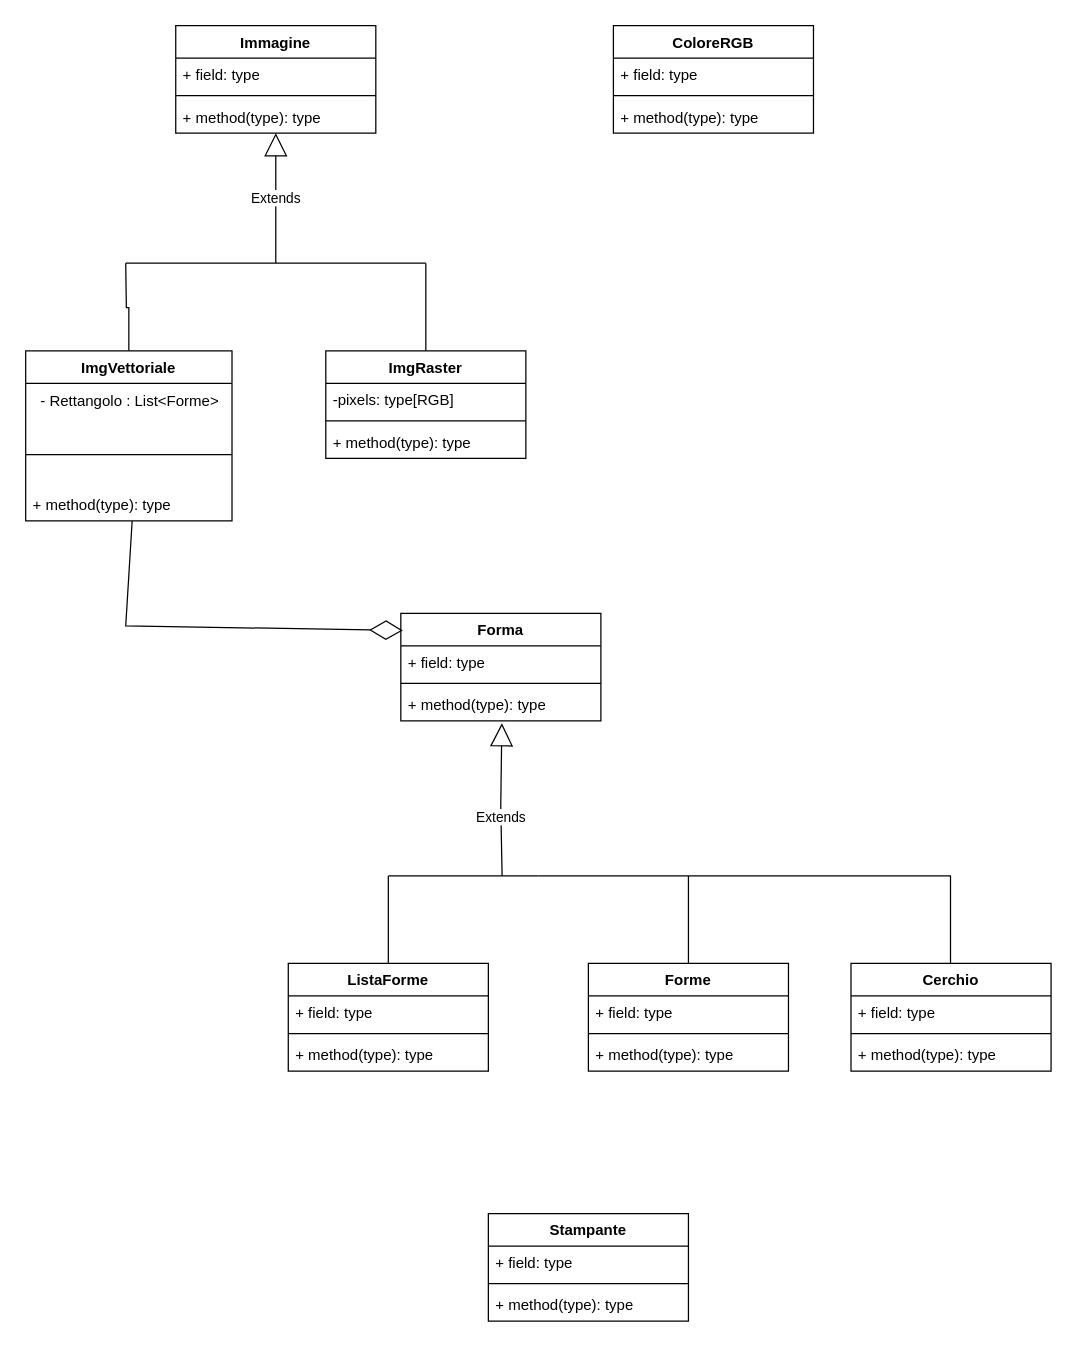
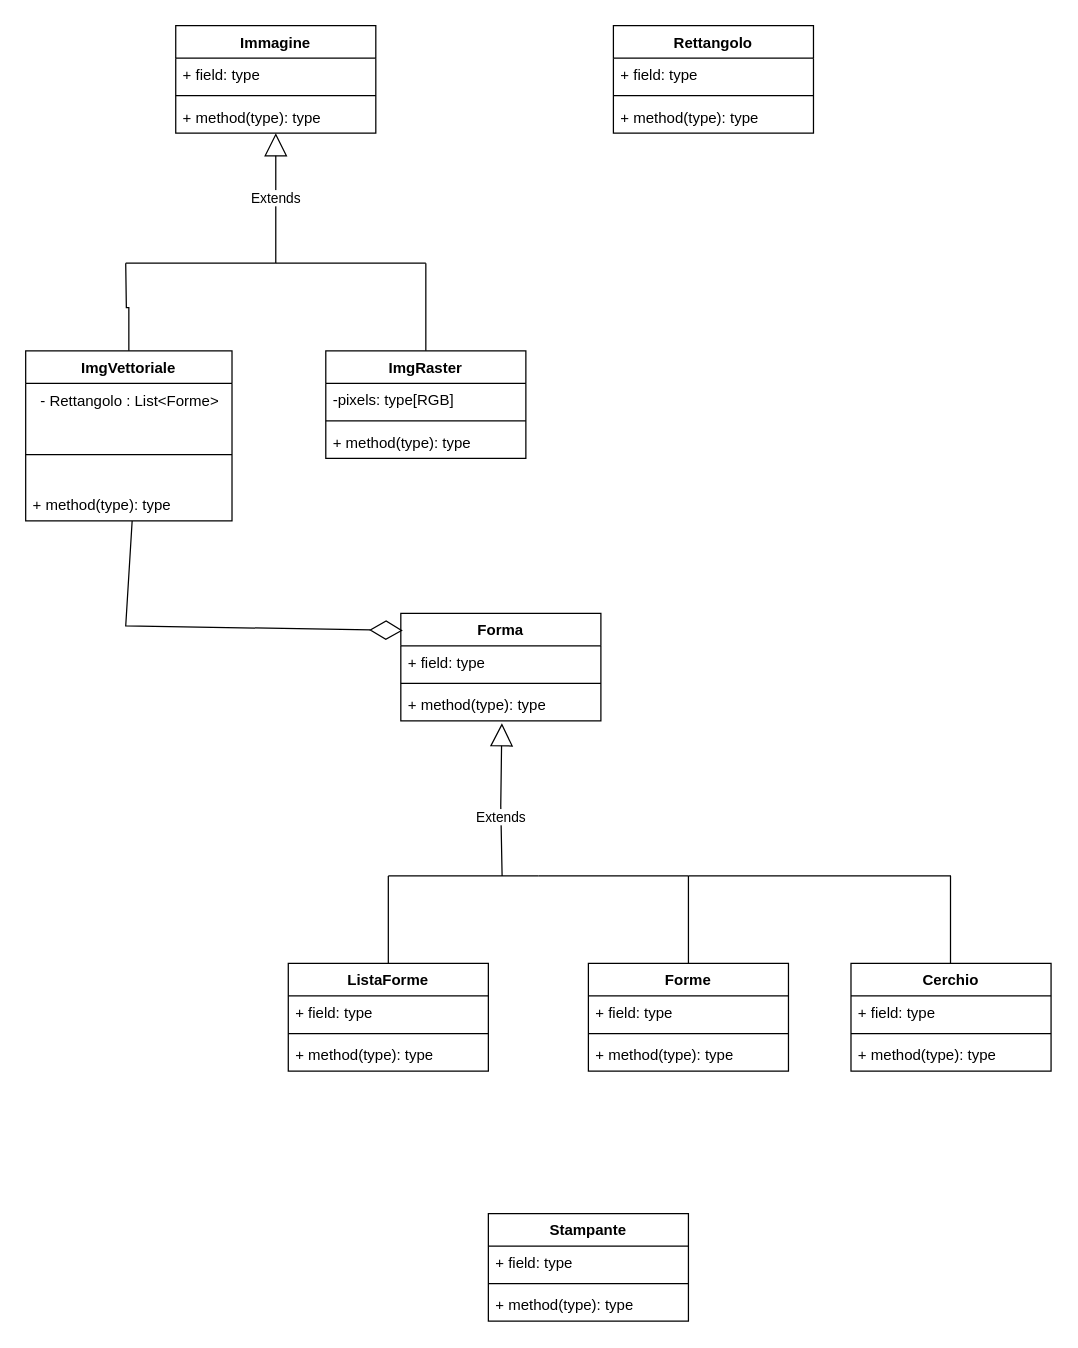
- <mxCell id="43" value="&lt;div&gt;ColoreRGB&lt;/div&gt;&lt;div&gt;&lt;br&gt;&lt;/div&gt;" style="swimlane;fontStyle=1;align=center;verticalAlign=top;childLayout=stackLayout;horizontal=1;startSize=26;horizontalStack=0;resizeParent=1;resizeParentMax=0;resizeLast=0;collapsible=1;marginBottom=0;whiteSpace=wrap;html=1;" vertex="1" parent="1"><mxGeometry x="490" y="20" width="160" height="86" as="geometry" /></mxCell>
+ <mxCell id="43" value="&lt;div&gt;Rettangolo&lt;/div&gt;&lt;div&gt;&lt;br&gt;&lt;/div&gt;" style="swimlane;fontStyle=1;align=center;verticalAlign=top;childLayout=stackLayout;horizontal=1;startSize=26;horizontalStack=0;resizeParent=1;resizeParentMax=0;resizeLast=0;collapsible=1;marginBottom=0;whiteSpace=wrap;html=1;" vertex="1" parent="1"><mxGeometry x="490" y="20" width="160" height="86" as="geometry" /></mxCell>
